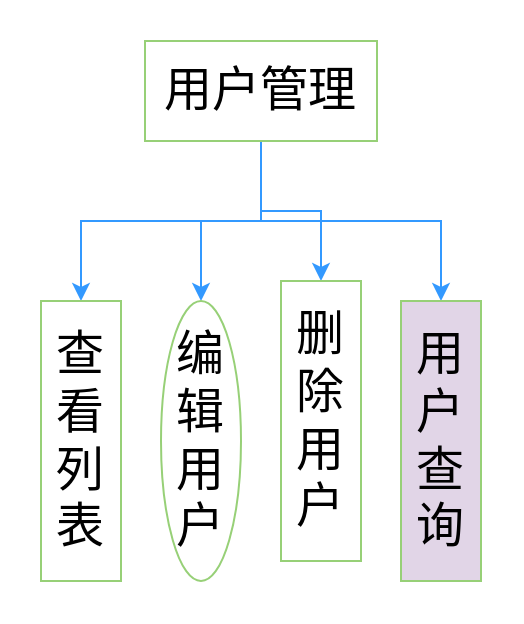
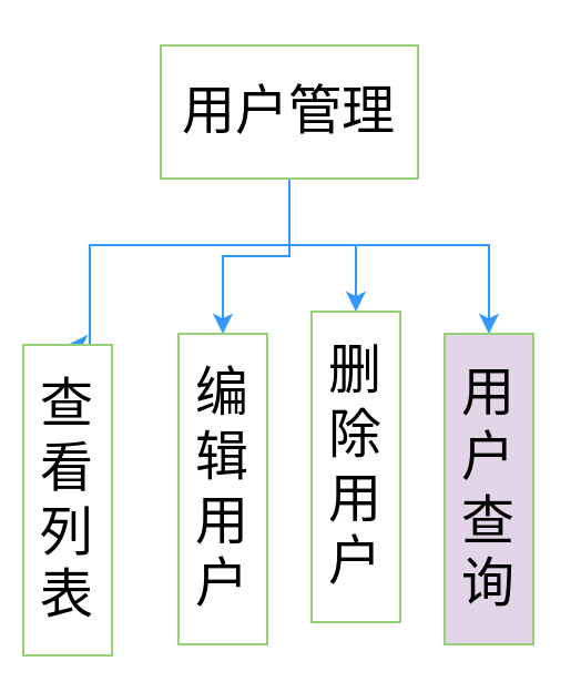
- <mxCell id="6" value="用户管理" style="rounded=0;whiteSpace=wrap;html=1;fontSize=24;strokeColor=#97D077;" vertex="1" parent="1"><mxGeometry x="72" y="20" width="116" height="50" as="geometry" /></mxCell>
+ <mxCell id="6" value="用户管理" style="rounded=0;whiteSpace=wrap;html=1;fontSize=24;strokeColor=#97D077;" vertex="1" parent="1"><mxGeometry x="72" y="20" width="116" height="60" as="geometry" /></mxCell>
- <mxCell id="7" value="查看列表" style="rounded=0;whiteSpace=wrap;html=1;fontSize=24;strokeColor=#97D077;" vertex="1" parent="1"><mxGeometry x="20" y="150" width="40" height="140" as="geometry" /></mxCell>
+ <mxCell id="7" value="查看列表" style="rounded=0;whiteSpace=wrap;html=1;fontSize=24;strokeColor=#97D077;" vertex="1" parent="1"><mxGeometry x="10" y="155" width="40" height="140" as="geometry" /></mxCell>
- <mxCell id="8" value="编辑用户" style="ellipse;whiteSpace=wrap;html=1;fontSize=24;strokeColor=#97D077;" vertex="1" parent="1"><mxGeometry x="80" y="150" width="40" height="140" as="geometry" /></mxCell>
+ <mxCell id="8" value="编辑用户" style="rounded=0;whiteSpace=wrap;html=1;fontSize=24;strokeColor=#97D077;" vertex="1" parent="1"><mxGeometry x="80" y="150" width="40" height="140" as="geometry" /></mxCell>
